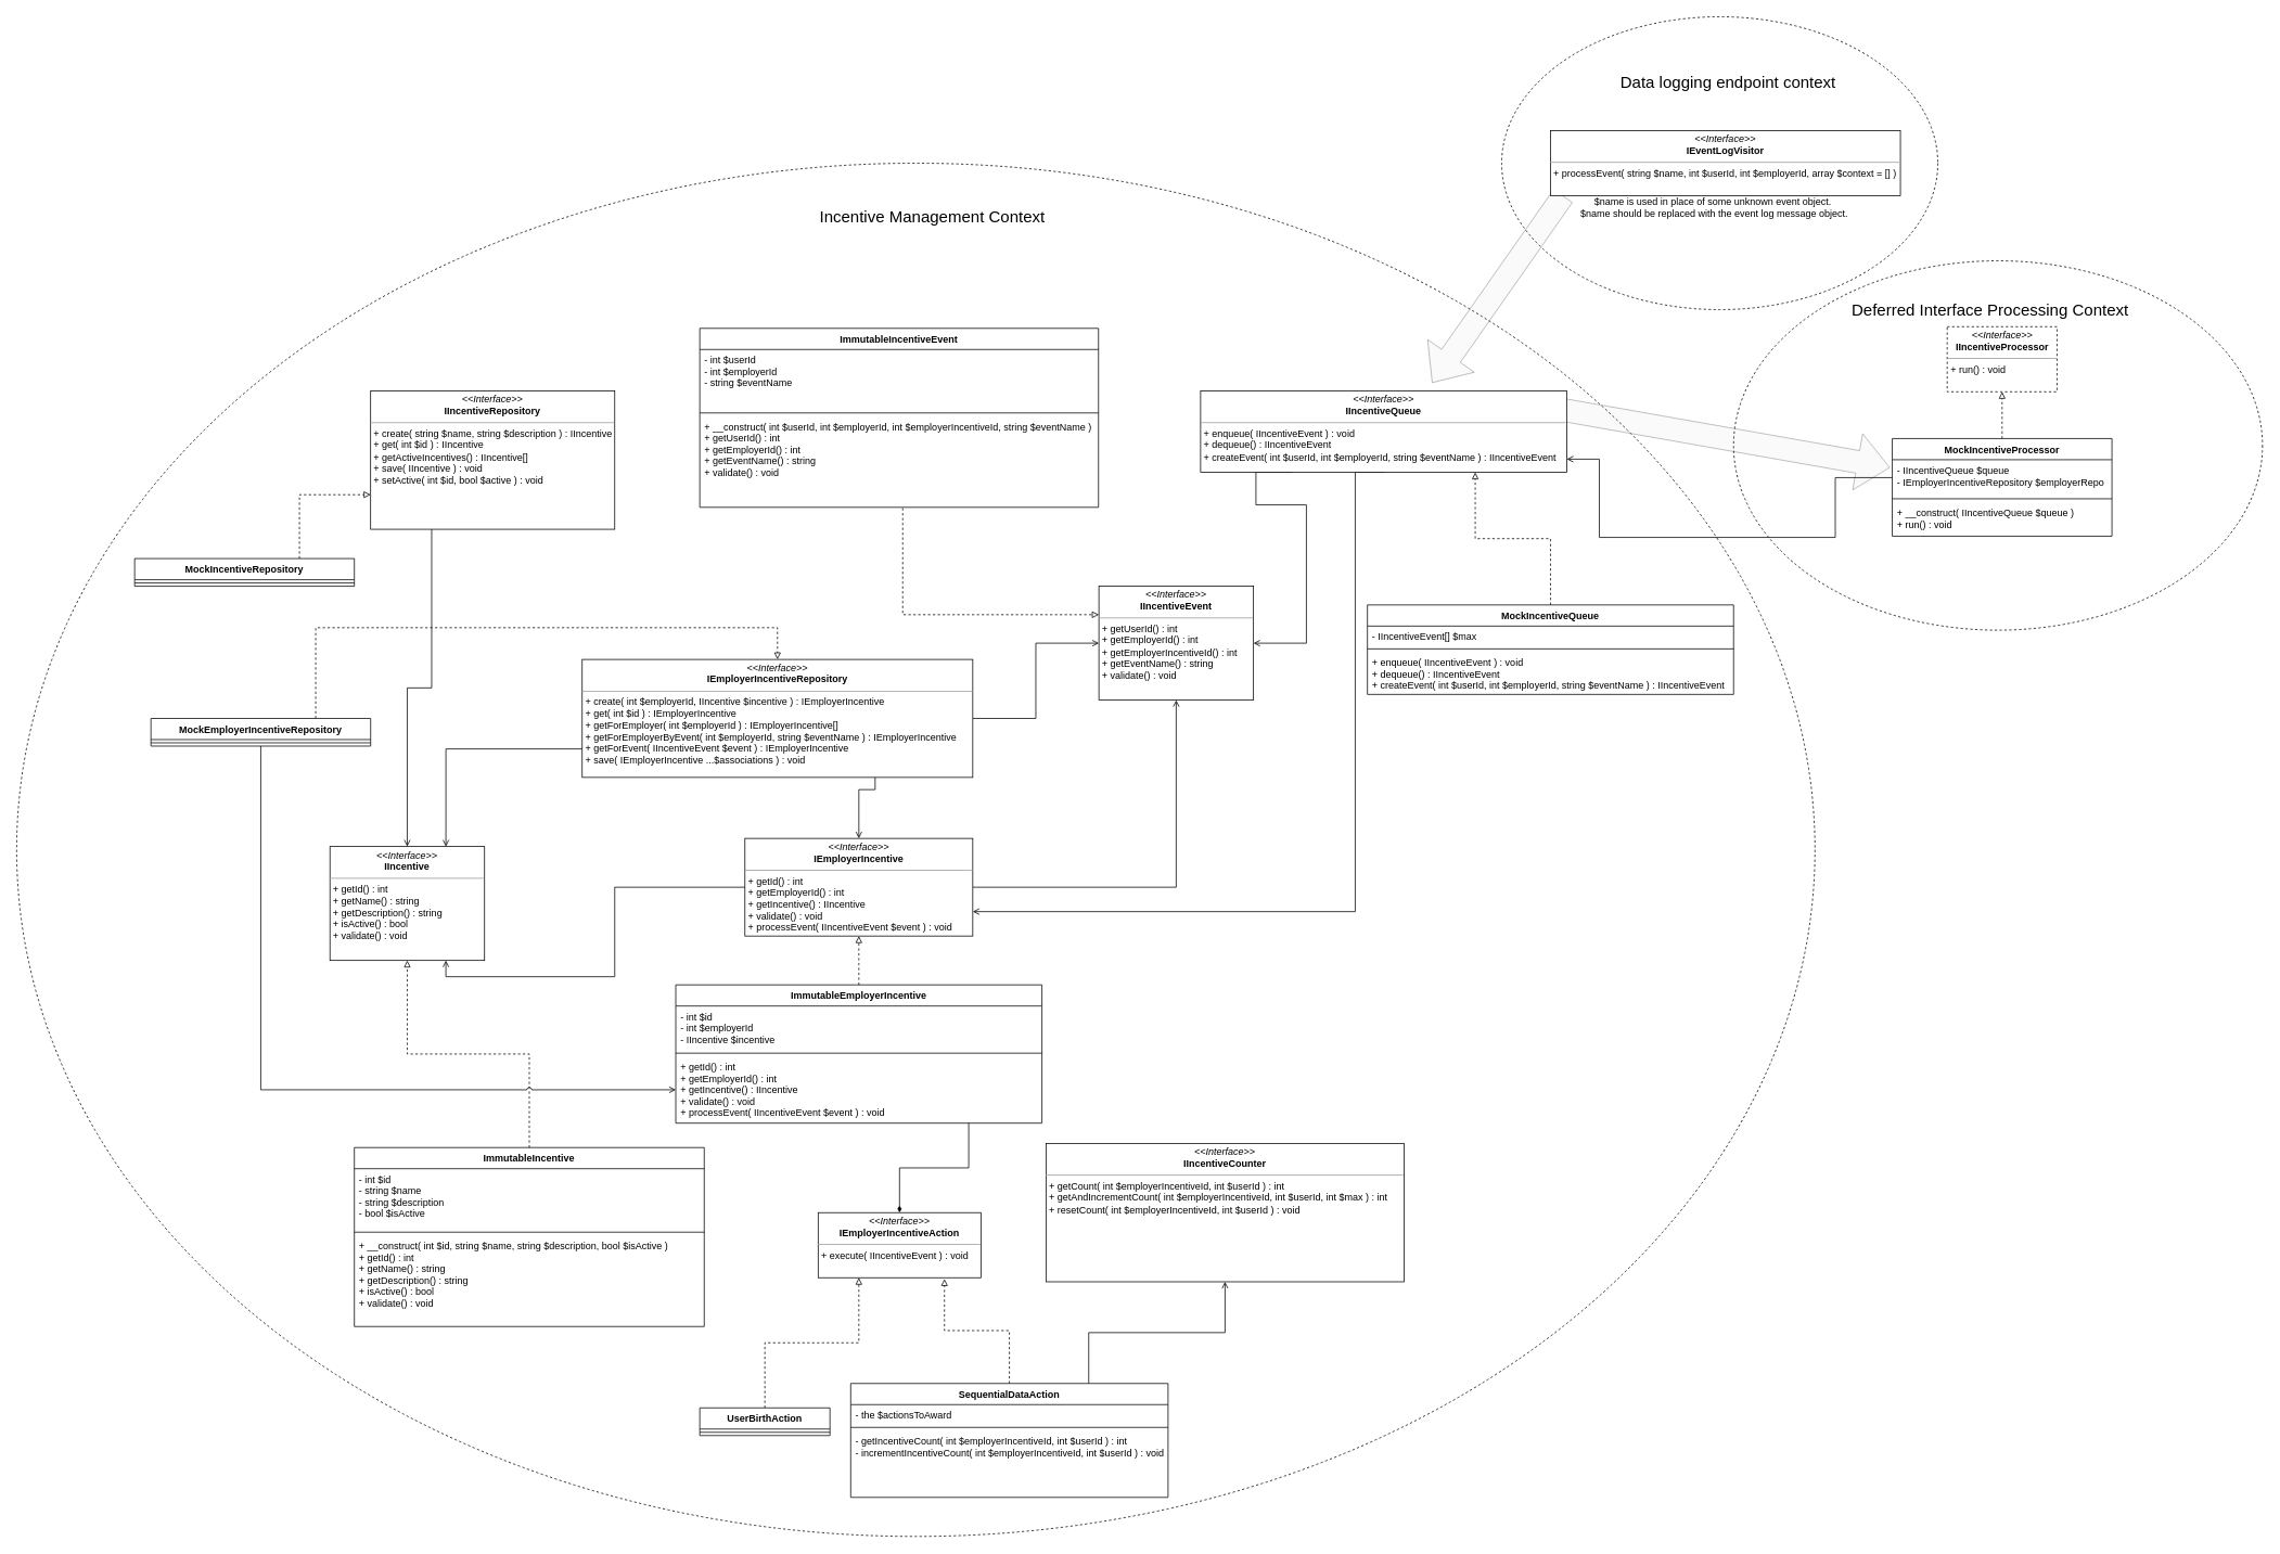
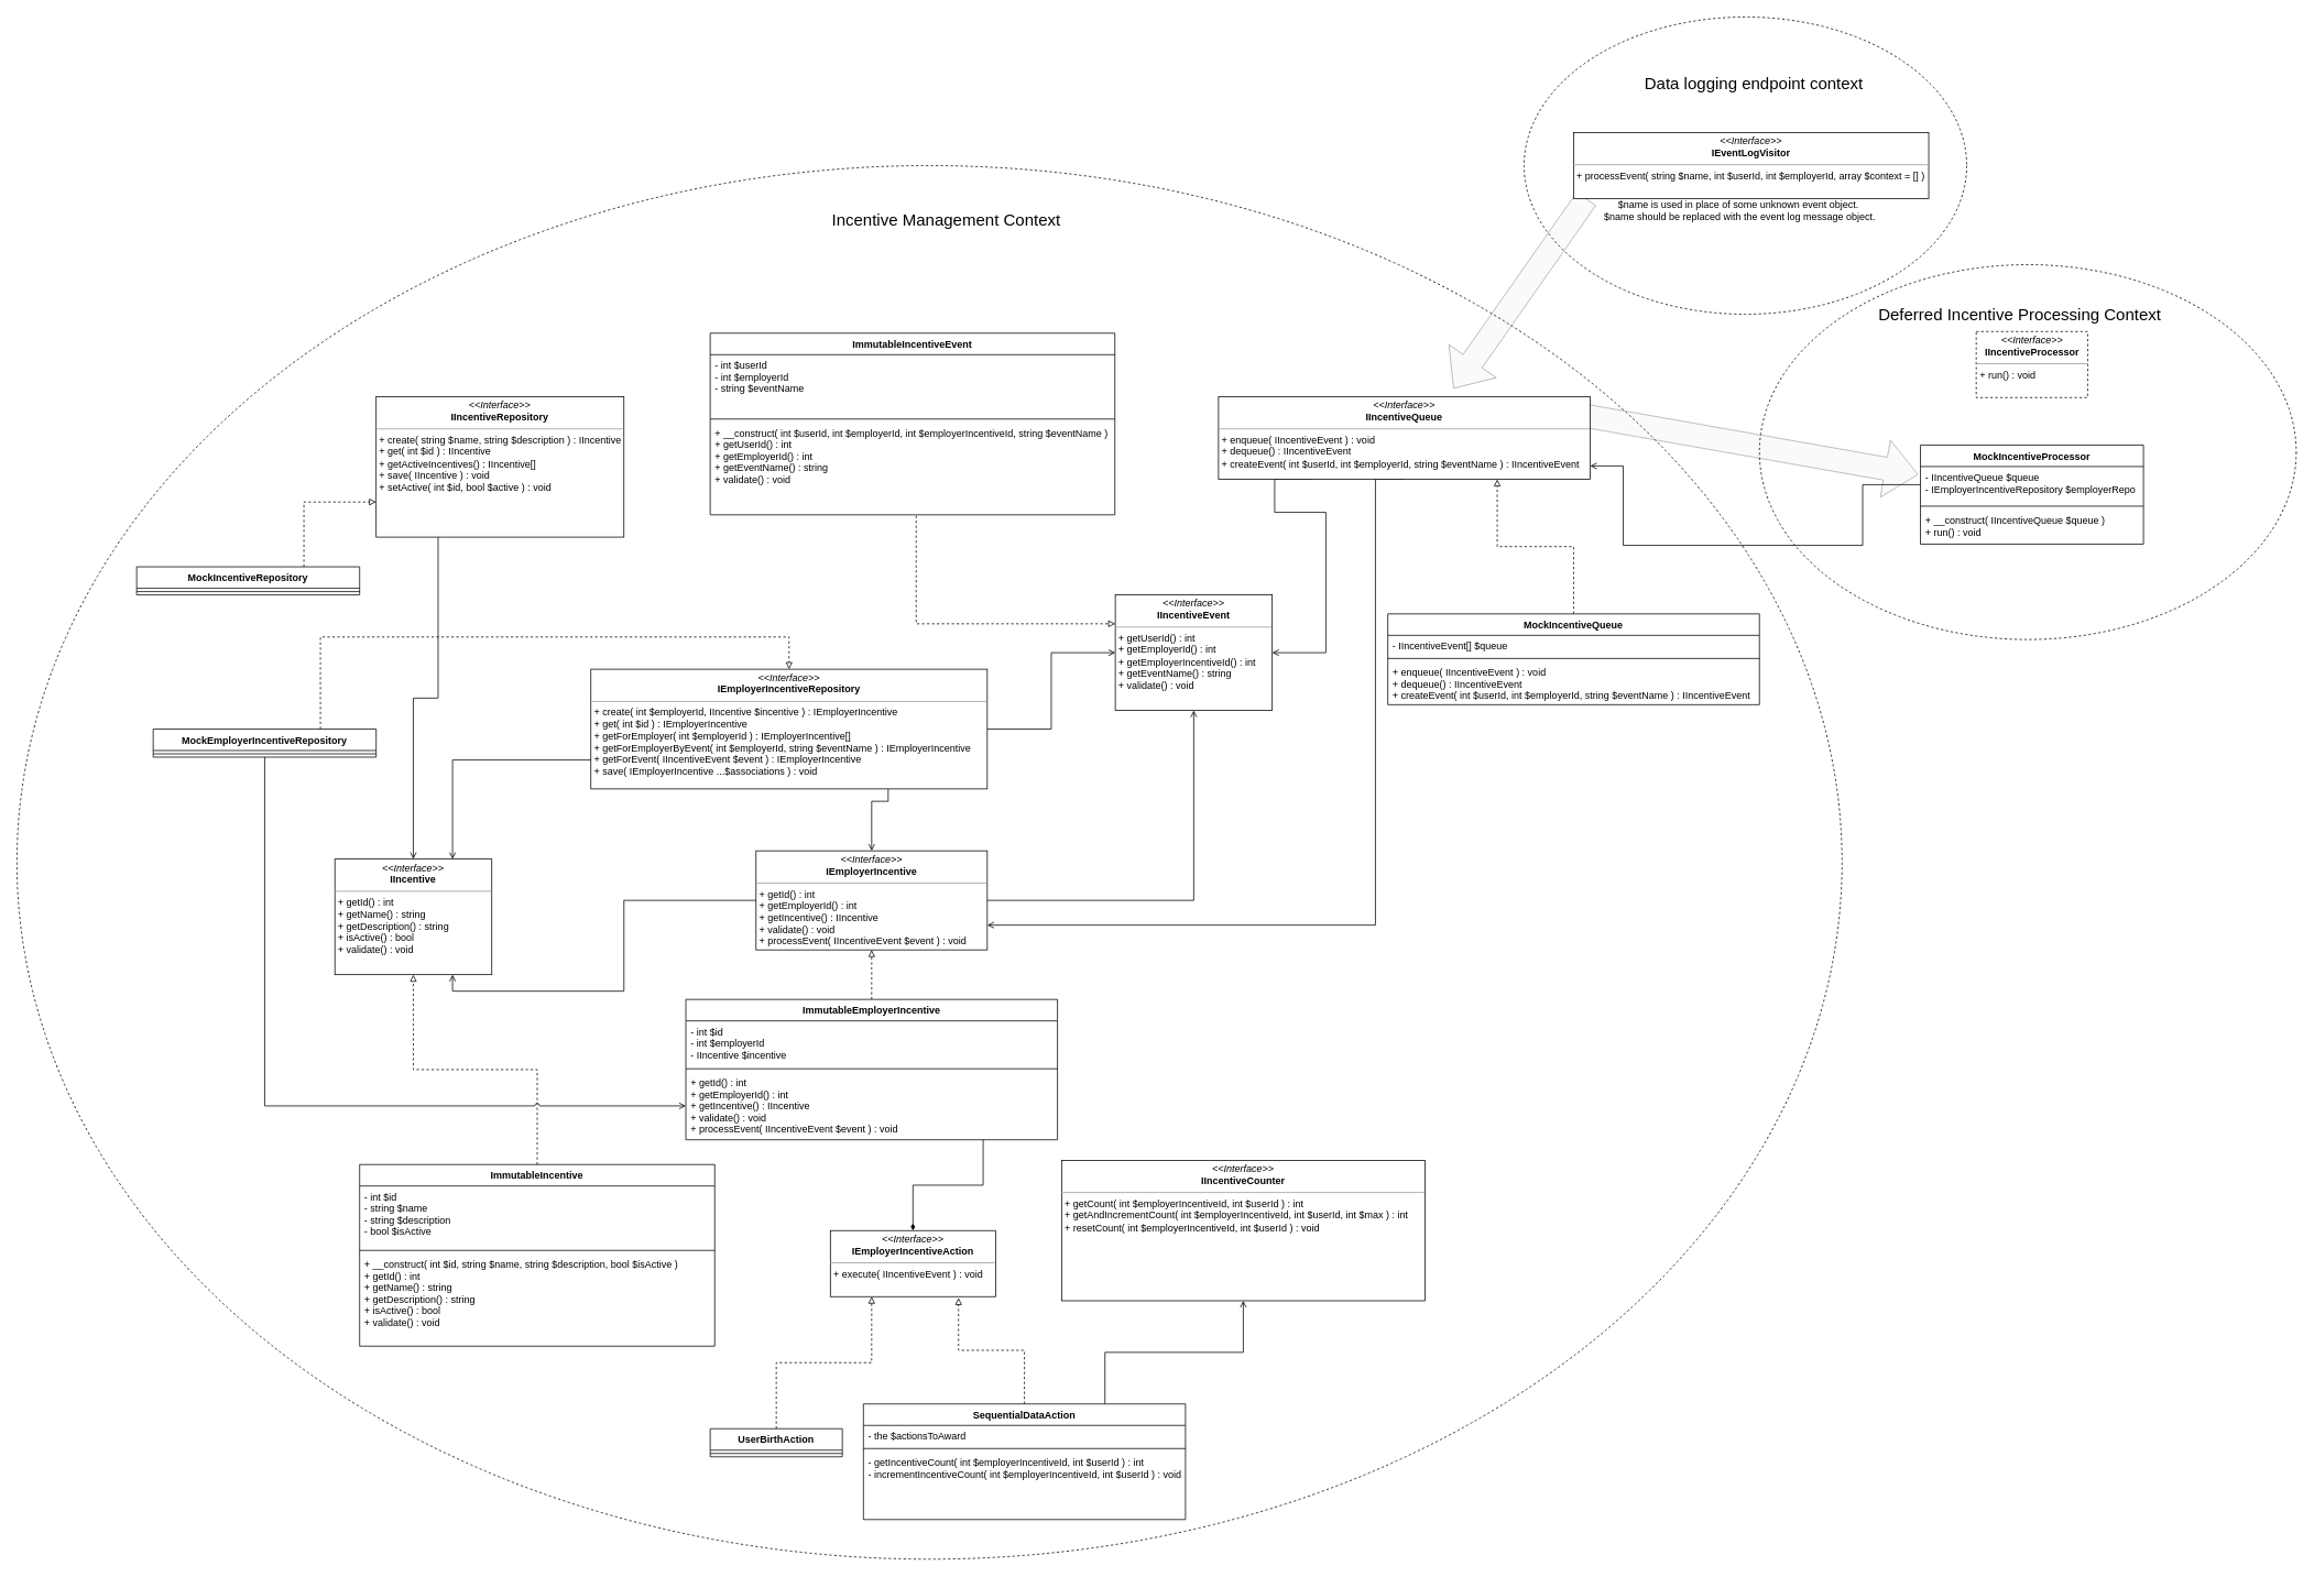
- <mxCell id="72" value="&lt;span style=&quot;font-size: 20px&quot;&gt;Deferred Interface Processing Context&lt;/span&gt;" style="text;html=1;align=center;verticalAlign=middle;resizable=0;points=[];;autosize=1;" vertex="1" parent="1"><mxGeometry x="2265" y="370" width="360" height="20" as="geometry" /></mxCell>
+ <mxCell id="72" value="&lt;span style=&quot;font-size: 20px&quot;&gt;Deferred Incentive Processing Context&lt;/span&gt;" style="text;html=1;align=center;verticalAlign=middle;resizable=0;points=[];;autosize=1;" vertex="1" parent="1"><mxGeometry x="2265" y="370" width="360" height="20" as="geometry" /></mxCell>
- <mxCell id="25" style="edgeStyle=orthogonalEdgeStyle;rounded=0;orthogonalLoop=1;jettySize=auto;html=1;entryX=0.5;entryY=1;entryDx=0;entryDy=0;startArrow=none;startFill=0;endArrow=block;endFill=0;dashed=1;" parent="1" source="27" target="19" edge="1"><mxGeometry relative="1" as="geometry" /></mxCell>
- <mxCell id="41" value="- IIncentiveEvent[] $max" style="text;strokeColor=none;fillColor=none;align=left;verticalAlign=top;spacingLeft=4;spacingRight=4;overflow=hidden;rotatable=0;points=[[0,0.5],[1,0.5]];portConstraint=eastwest;" parent="40" vertex="1"><mxGeometry y="26" width="450" height="24" as="geometry" /></mxCell>
+ <mxCell id="41" value="- IIncentiveEvent[] $queue" style="text;strokeColor=none;fillColor=none;align=left;verticalAlign=top;spacingLeft=4;spacingRight=4;overflow=hidden;rotatable=0;points=[[0,0.5],[1,0.5]];portConstraint=eastwest;" parent="40" vertex="1"><mxGeometry y="26" width="450" height="24" as="geometry" /></mxCell>
